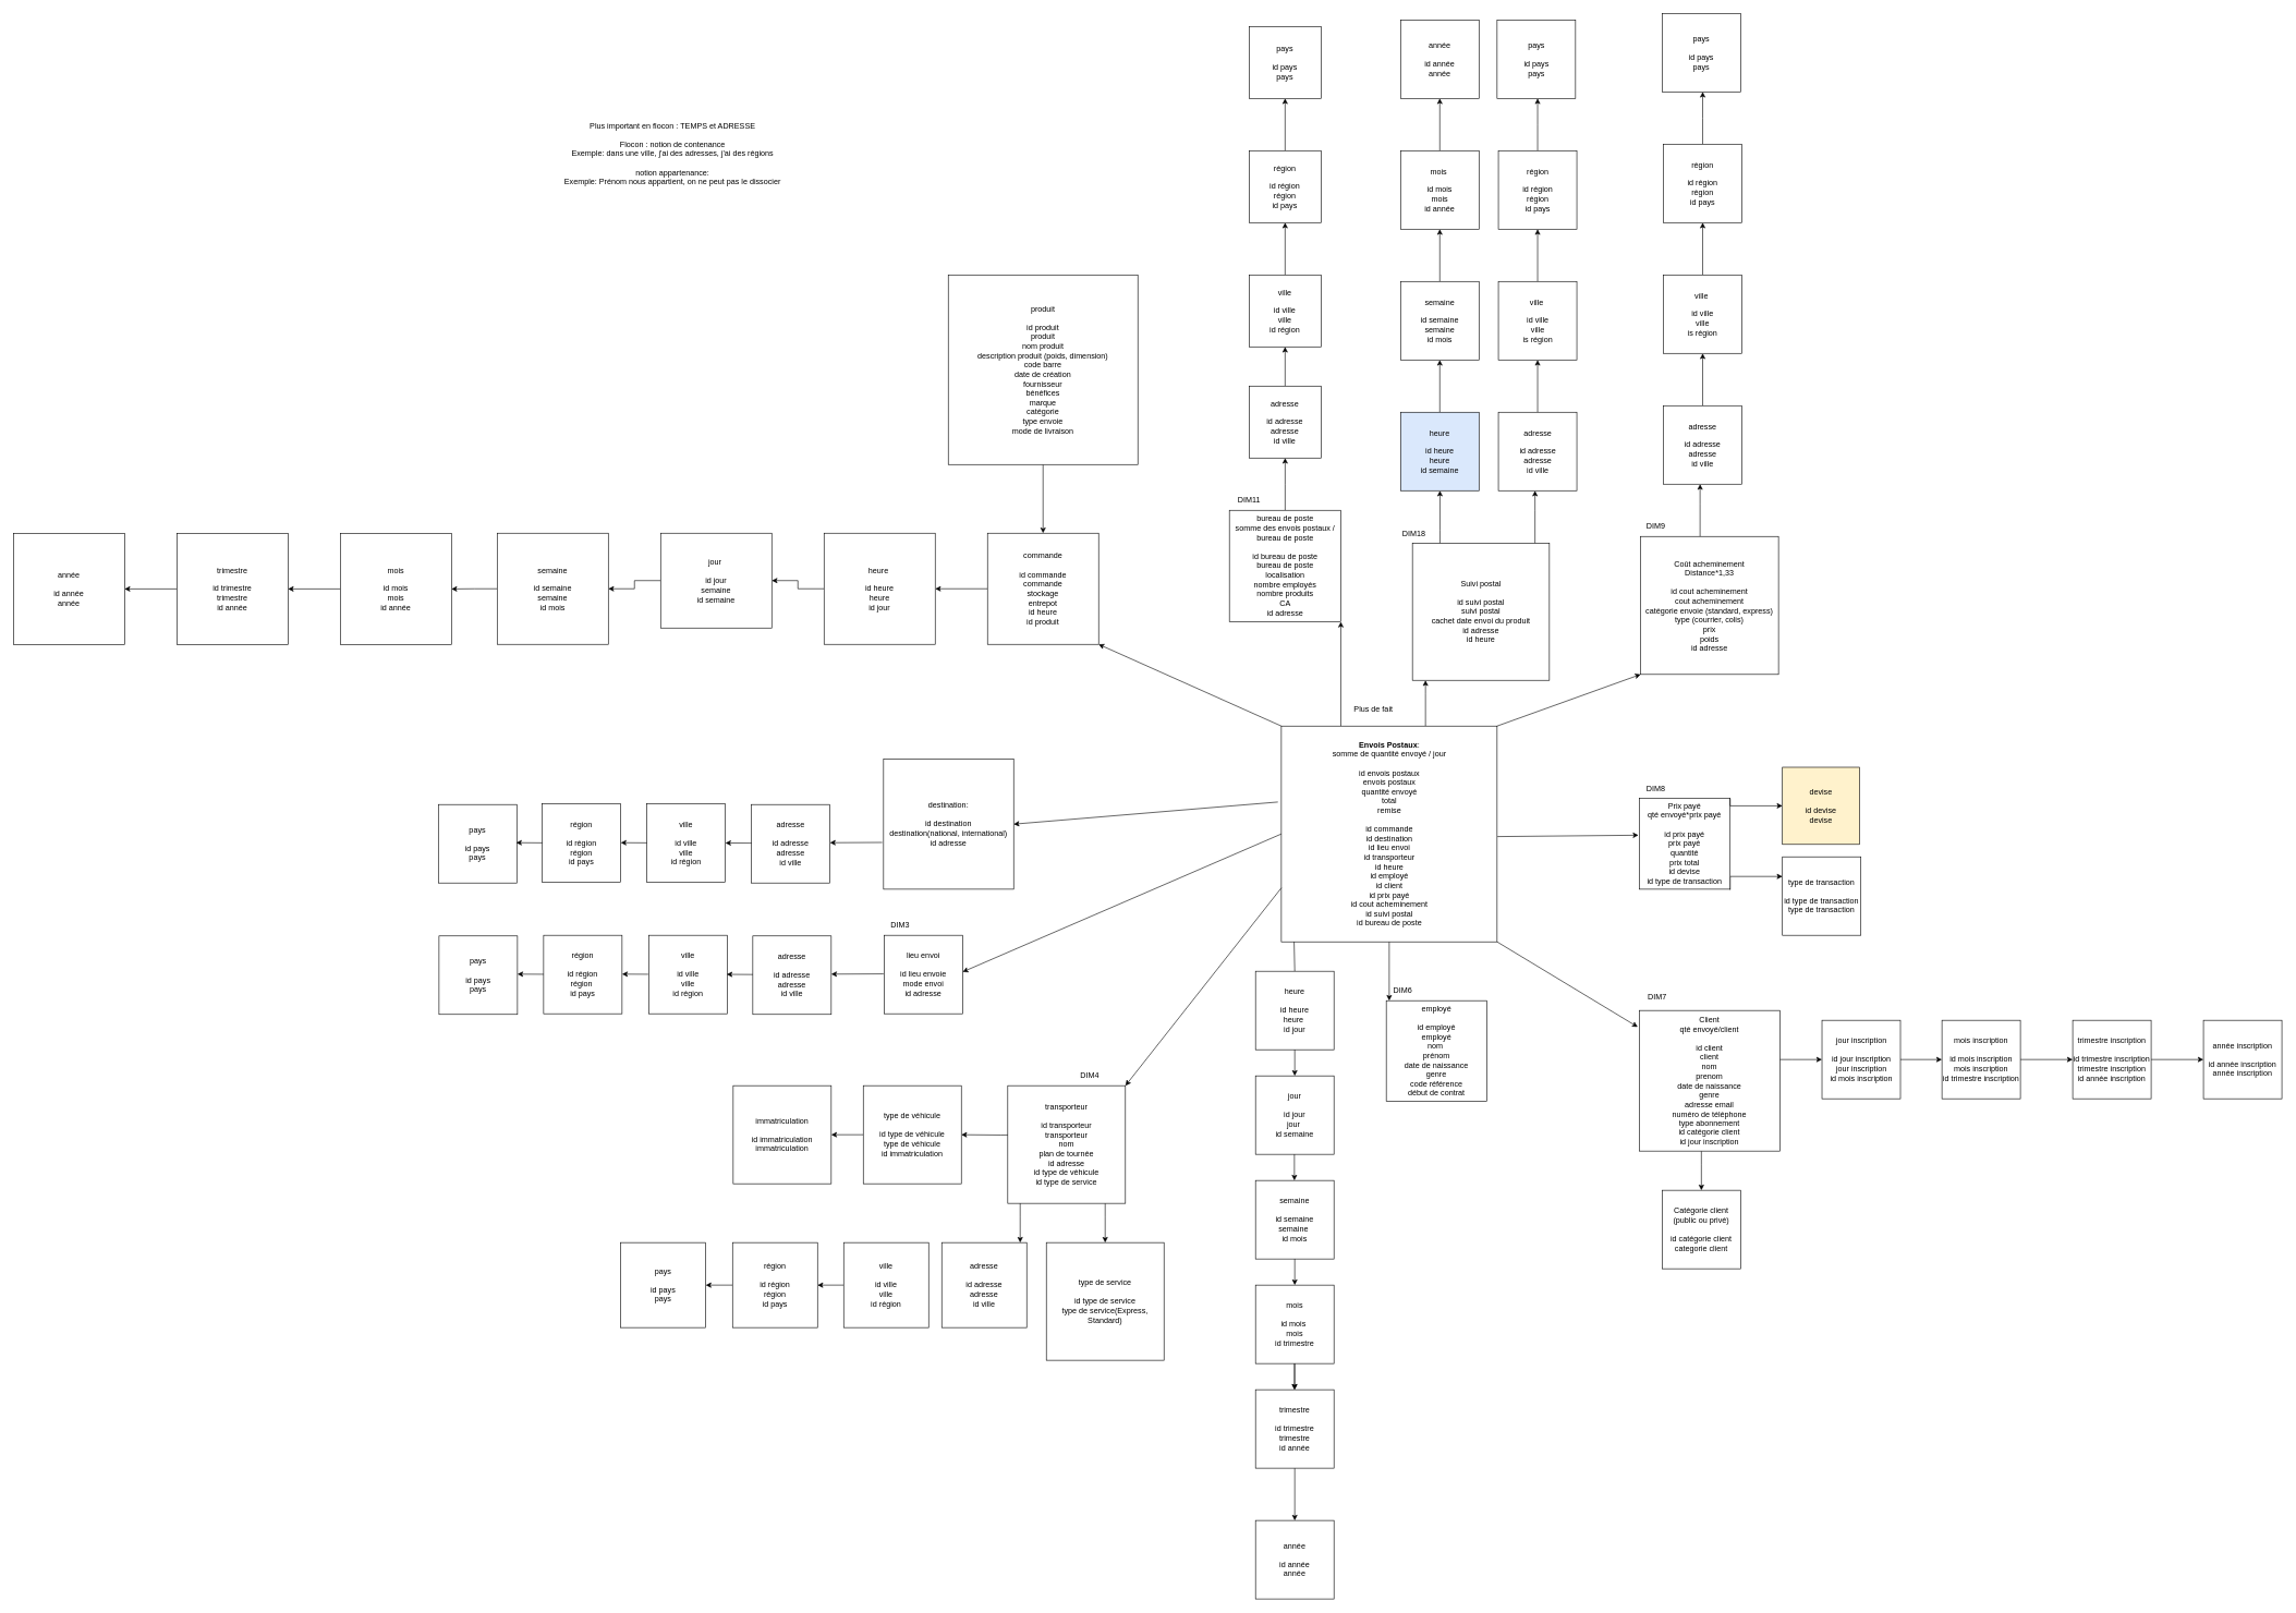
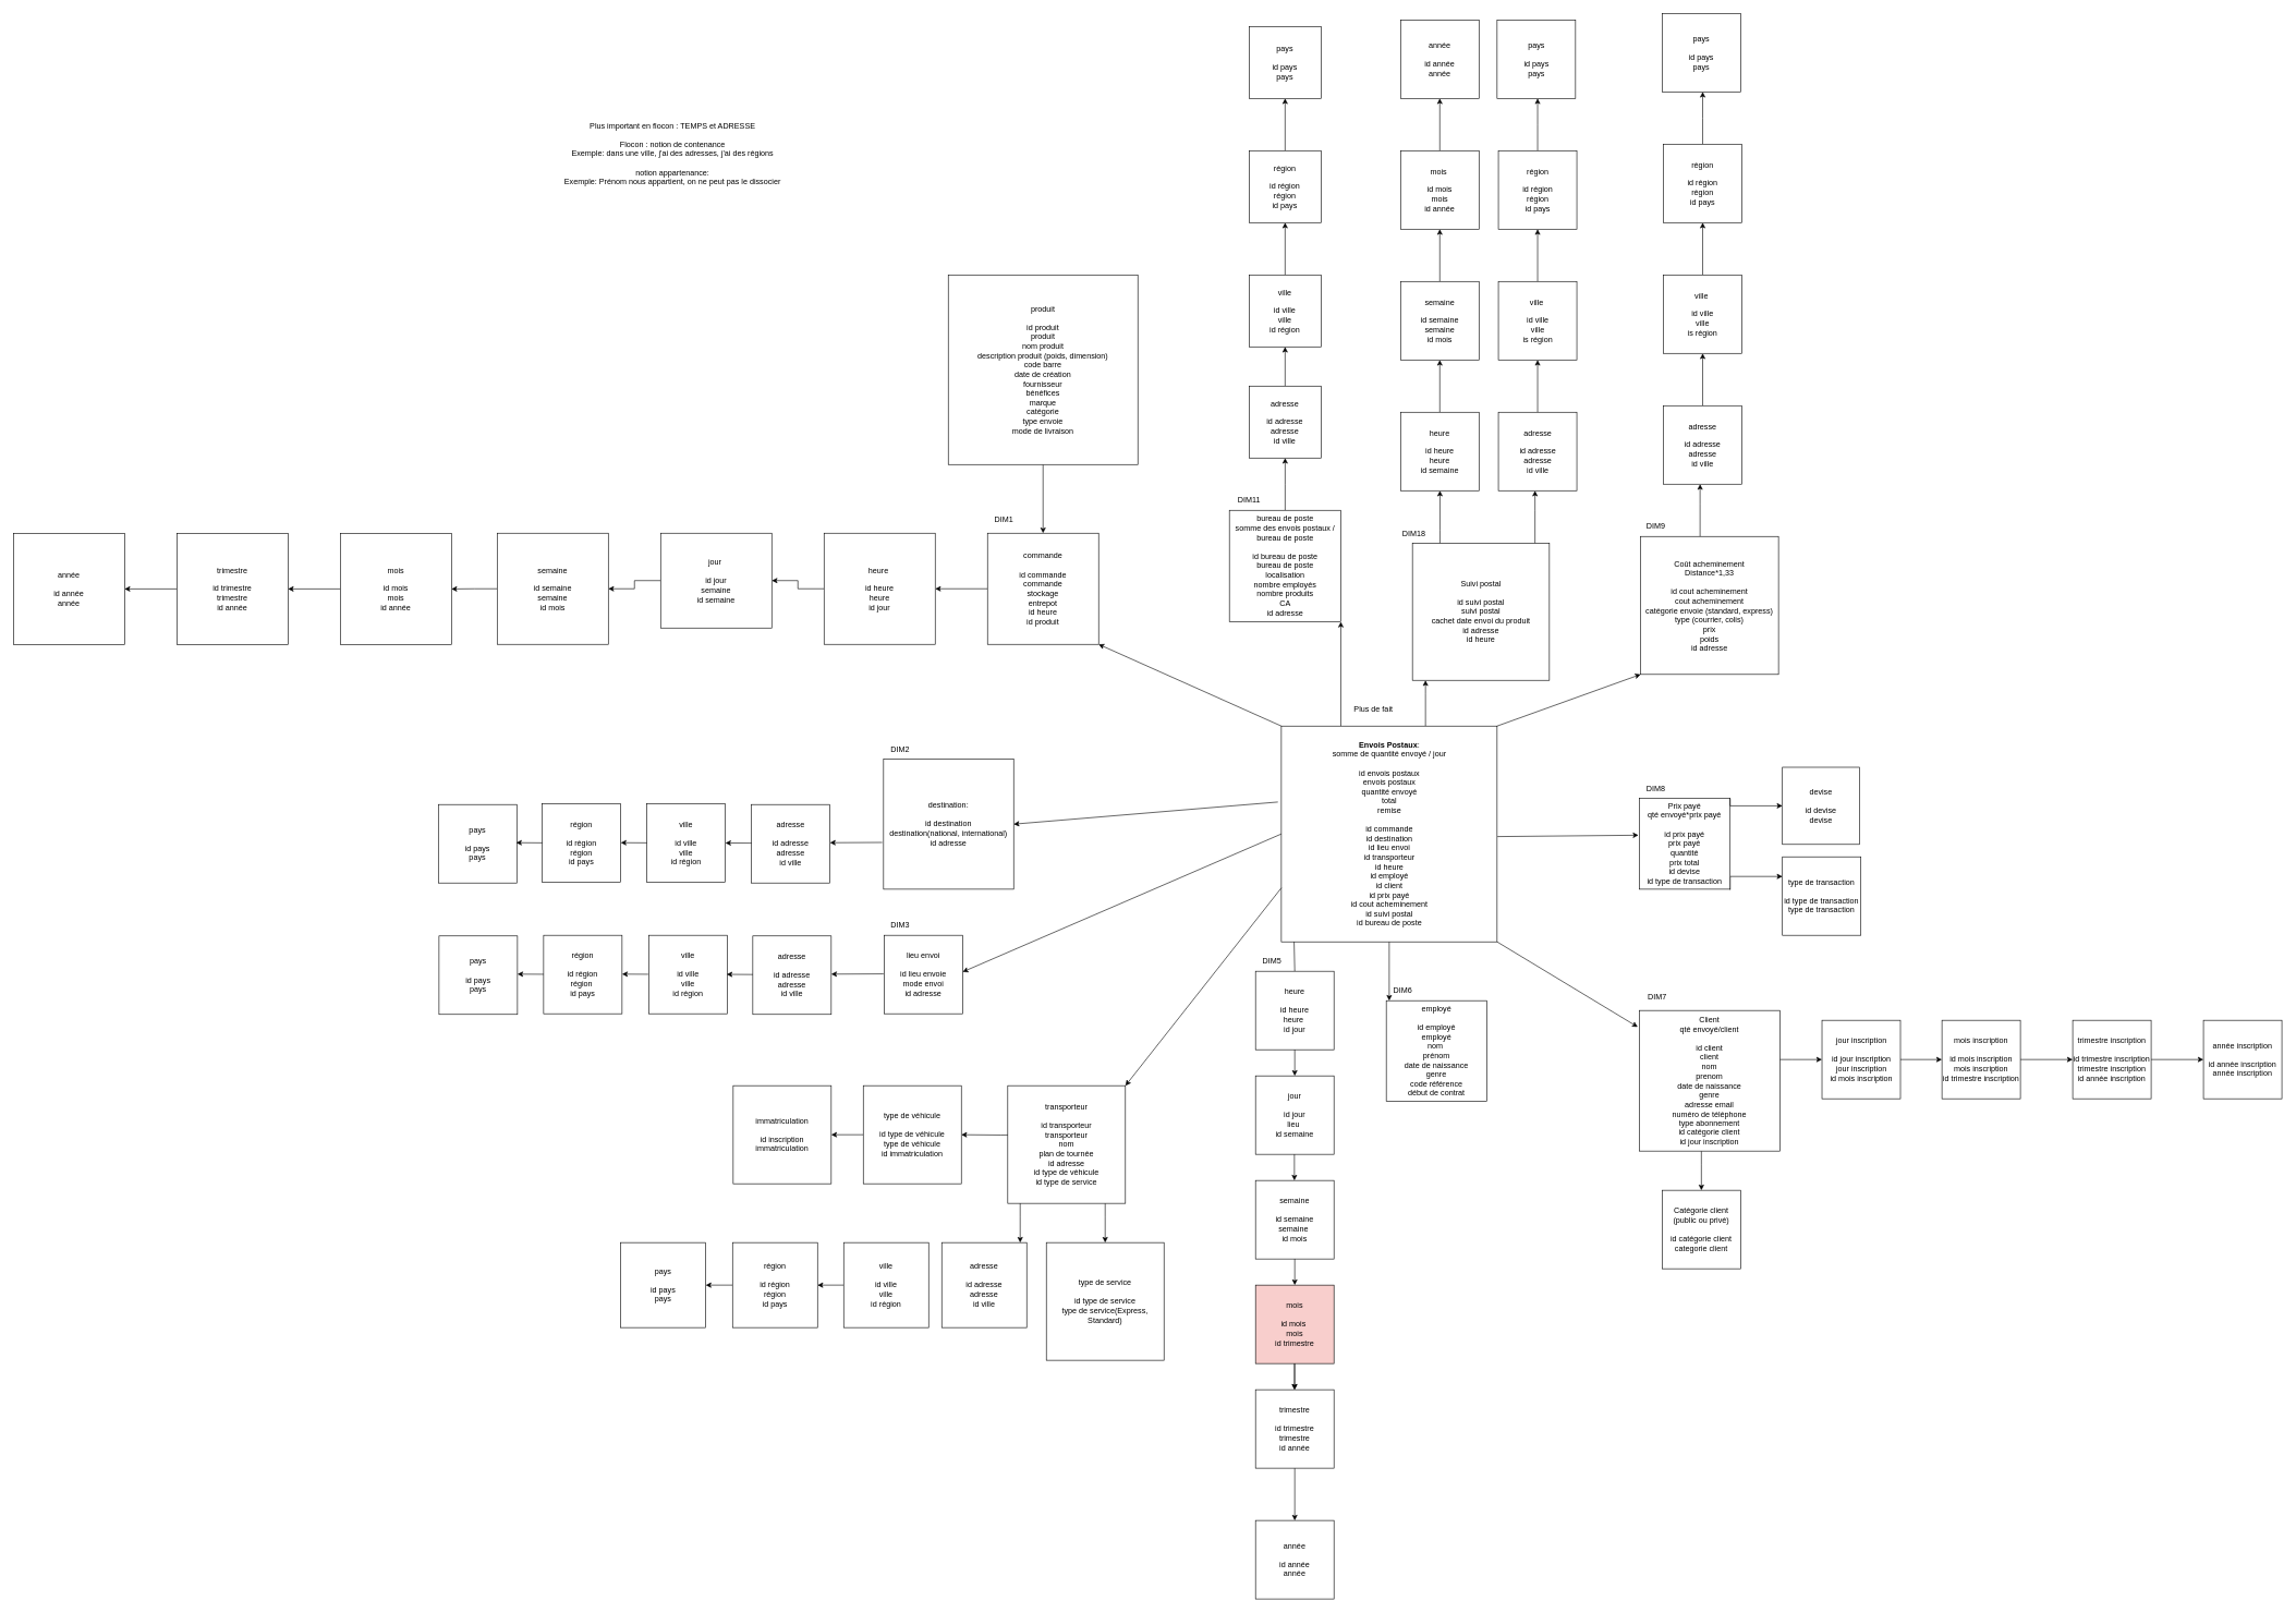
- <mxCell id="99" value="heure&lt;br&gt;&lt;br&gt;id heure&lt;br&gt;heure&lt;br&gt;id semaine" style="whiteSpace=wrap;html=1;aspect=fixed;fillColor=#dae8fc;" vertex="1" parent="1"><mxGeometry x="2141.87" y="630" width="120" height="120" as="geometry" /></mxCell>
+ <mxCell id="99" value="heure&lt;br&gt;&lt;br&gt;id heure&lt;br&gt;heure&lt;br&gt;id semaine" style="whiteSpace=wrap;html=1;aspect=fixed;" vertex="1" parent="1"><mxGeometry x="2141.87" y="630" width="120" height="120" as="geometry" /></mxCell>
+ <mxCell id="18" value="DIM1" style="text;html=1;align=center;verticalAlign=middle;resizable=0;points=[];autosize=1;strokeColor=none;fillColor=none;" vertex="1" parent="1"><mxGeometry x="1510" y="780" width="50" height="30" as="geometry" /></mxCell>
+ <mxCell id="19" value="DIM2" style="text;html=1;align=center;verticalAlign=middle;resizable=0;points=[];autosize=1;strokeColor=none;fillColor=none;" vertex="1" parent="1"><mxGeometry x="1351" y="1130.5" width="50" height="30" as="geometry" /></mxCell>
- <mxCell id="132" value="devise&lt;br&gt;&lt;br&gt;id devise&lt;br&gt;devise" style="whiteSpace=wrap;html=1;aspect=fixed;fillColor=#fff2cc;" vertex="1" parent="1"><mxGeometry x="2726" y="1173" width="118" height="118" as="geometry" /></mxCell>
+ <mxCell id="132" value="devise&lt;br&gt;&lt;br&gt;id devise&lt;br&gt;devise" style="whiteSpace=wrap;html=1;aspect=fixed;" vertex="1" parent="1"><mxGeometry x="2726" y="1173" width="118" height="118" as="geometry" /></mxCell>
+ <mxCell id="22" value="DIM5" style="text;html=1;align=center;verticalAlign=middle;resizable=0;points=[];autosize=1;strokeColor=none;fillColor=none;" vertex="1" parent="1"><mxGeometry x="1920" y="1455" width="50" height="30" as="geometry" /></mxCell>
- <mxCell id="21" value="DIM4" style="text;html=1;align=center;verticalAlign=middle;resizable=0;points=[];autosize=1;strokeColor=none;fillColor=none;" vertex="1" parent="1"><mxGeometry x="1641" y="1630" width="50" height="30" as="geometry" /></mxCell>
- <mxCell id="45" value="jour&lt;br&gt;&lt;br&gt;id jour&lt;br&gt;jour&amp;nbsp;&lt;br&gt;id semaine" style="whiteSpace=wrap;html=1;aspect=fixed;" vertex="1" parent="1"><mxGeometry x="1920" y="1645" width="120" height="120" as="geometry" /></mxCell>
+ <mxCell id="45" value="jour&lt;br&gt;&lt;br&gt;id jour&lt;br&gt;lieu&amp;nbsp;&lt;br&gt;id semaine" style="whiteSpace=wrap;html=1;aspect=fixed;" vertex="1" parent="1"><mxGeometry x="1920" y="1645" width="120" height="120" as="geometry" /></mxCell>
- <mxCell id="117" value="immatriculation&lt;br&gt;&lt;br&gt;id immatriculation&lt;br&gt;immatriculation" style="whiteSpace=wrap;html=1;aspect=fixed;" vertex="1" parent="1"><mxGeometry x="1121" y="1660" width="150" height="150" as="geometry" /></mxCell>
+ <mxCell id="117" value="immatriculation&lt;br&gt;&lt;br&gt;id inscription&lt;br&gt;immatriculation" style="whiteSpace=wrap;html=1;aspect=fixed;" vertex="1" parent="1"><mxGeometry x="1121" y="1660" width="150" height="150" as="geometry" /></mxCell>
- <mxCell id="52" value="mois&lt;br&gt;&lt;br&gt;id mois&amp;nbsp;&lt;br&gt;mois&lt;br&gt;id trimestre" style="whiteSpace=wrap;html=1;aspect=fixed;" vertex="1" parent="1"><mxGeometry x="1920" y="1965" width="120" height="120" as="geometry" /></mxCell>
+ <mxCell id="52" value="mois&lt;br&gt;&lt;br&gt;id mois&amp;nbsp;&lt;br&gt;mois&lt;br&gt;id trimestre" style="whiteSpace=wrap;html=1;aspect=fixed;fillColor=#f8cecc;" vertex="1" parent="1"><mxGeometry x="1920" y="1965" width="120" height="120" as="geometry" /></mxCell>
